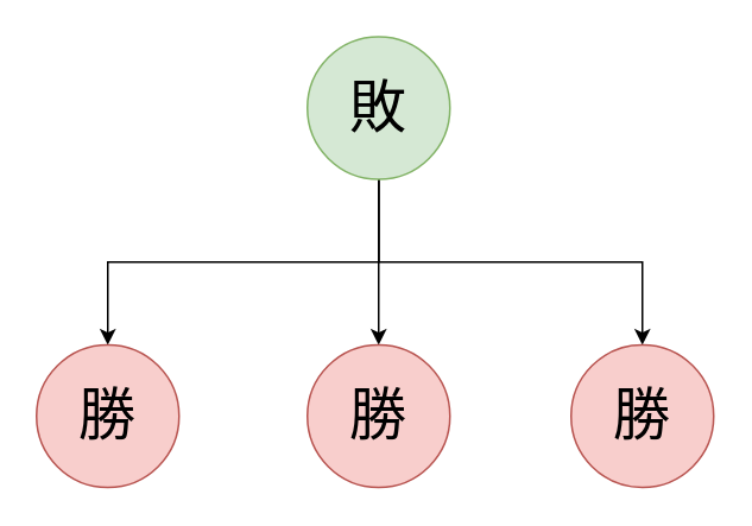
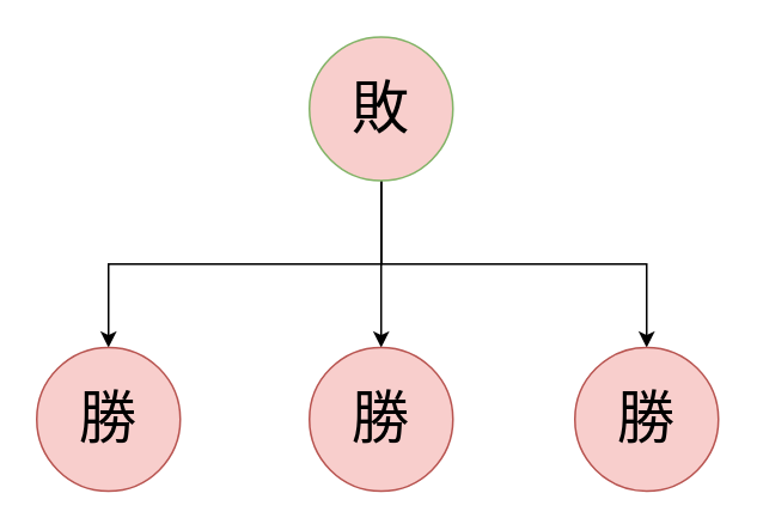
- <mxCell id="5" value="&lt;font style=&quot;font-size: 32px;&quot;&gt;敗&lt;/font&gt;" style="ellipse;whiteSpace=wrap;html=1;aspect=fixed;fillColor=#d5e8d4;strokeColor=#82b366;" vertex="1" parent="1"><mxGeometry x="172" y="20" width="80" height="80" as="geometry" /></mxCell>
+ <mxCell id="5" value="&lt;font style=&quot;font-size: 32px;&quot;&gt;敗&lt;/font&gt;" style="ellipse;whiteSpace=wrap;html=1;aspect=fixed;fillColor=#f8cecc;strokeColor=#82b366;" vertex="1" parent="1"><mxGeometry x="172" y="20" width="80" height="80" as="geometry" /></mxCell>
